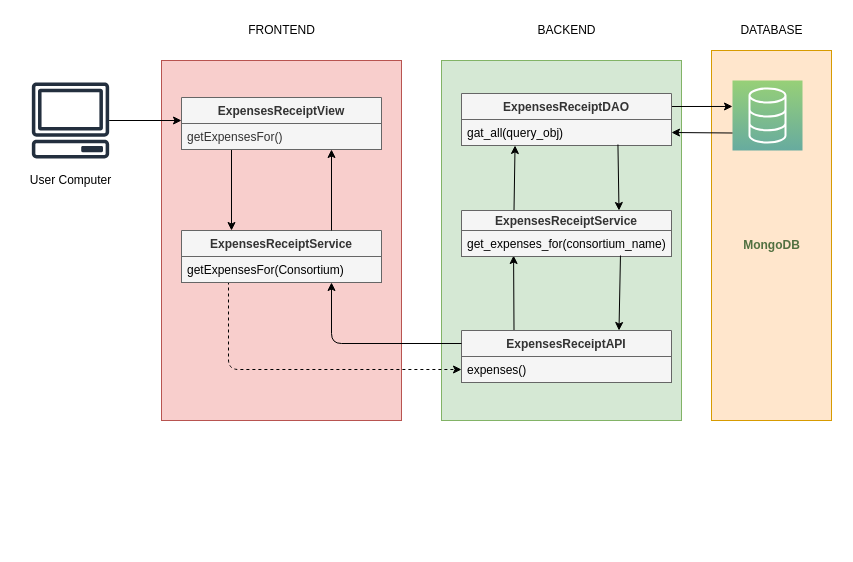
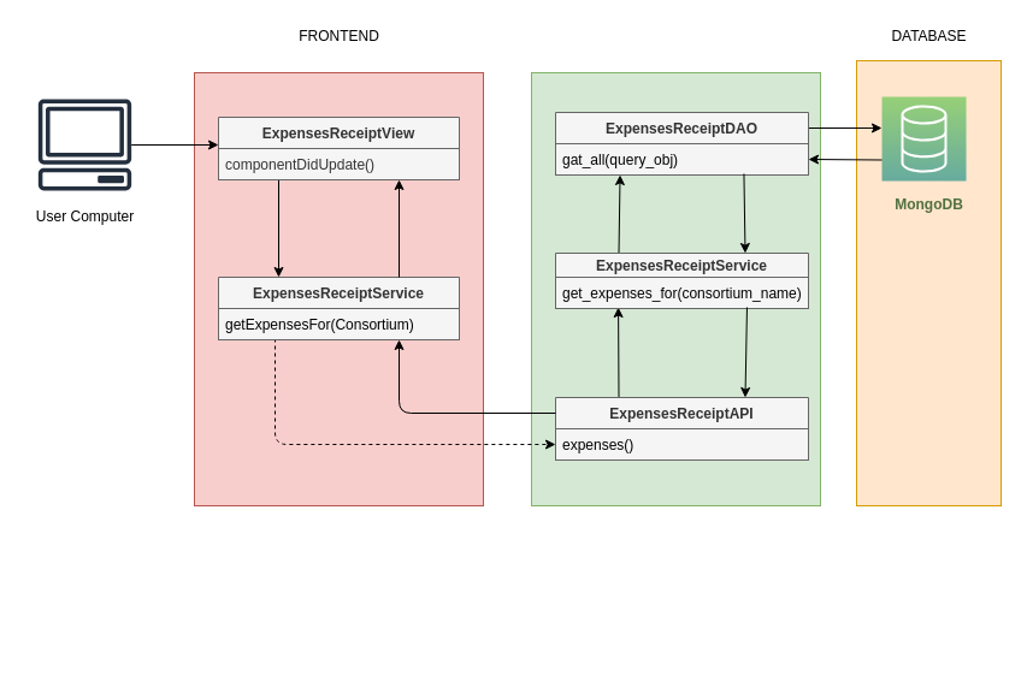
- <mxCell id="31" value="BACKEND" style="text;html=1;align=center;verticalAlign=middle;resizable=0;points=[];autosize=1;strokeColor=none;fontColor=none;" parent="1" vertex="1"><mxGeometry x="531" y="20" width="70" height="20" as="geometry" /></mxCell>
- <mxCell id="16" value="getExpensesFor()" style="text;align=left;verticalAlign=top;spacingLeft=4;spacingRight=4;overflow=hidden;rotatable=0;points=[[0,0.5],[1,0.5]];portConstraint=eastwest;fillColor=#f5f5f5;strokeColor=#666666;fontColor=#333333;" parent="15" vertex="1"><mxGeometry y="26" width="200" height="26" as="geometry" /></mxCell>
+ <mxCell id="16" value="componentDidUpdate()" style="text;align=left;verticalAlign=top;spacingLeft=4;spacingRight=4;overflow=hidden;rotatable=0;points=[[0,0.5],[1,0.5]];portConstraint=eastwest;fillColor=#f5f5f5;strokeColor=#666666;fontColor=#333333;" parent="15" vertex="1"><mxGeometry y="26" width="200" height="26" as="geometry" /></mxCell>
- <mxCell id="7" value="&lt;b&gt;&lt;font color=&quot;#517040&quot;&gt;MongoDB&lt;/font&gt;&lt;/b&gt;" style="text;html=1;align=center;verticalAlign=middle;resizable=0;points=[];autosize=1;strokeColor=none;" parent="1" vertex="1"><mxGeometry x="736" y="235" width="70" height="20" as="geometry" /></mxCell>
+ <mxCell id="7" value="&lt;b&gt;&lt;font color=&quot;#517040&quot;&gt;MongoDB&lt;/font&gt;&lt;/b&gt;" style="text;html=1;align=center;verticalAlign=middle;resizable=0;points=[];autosize=1;strokeColor=none;" parent="1" vertex="1"><mxGeometry x="736" y="160" width="70" height="20" as="geometry" /></mxCell>
